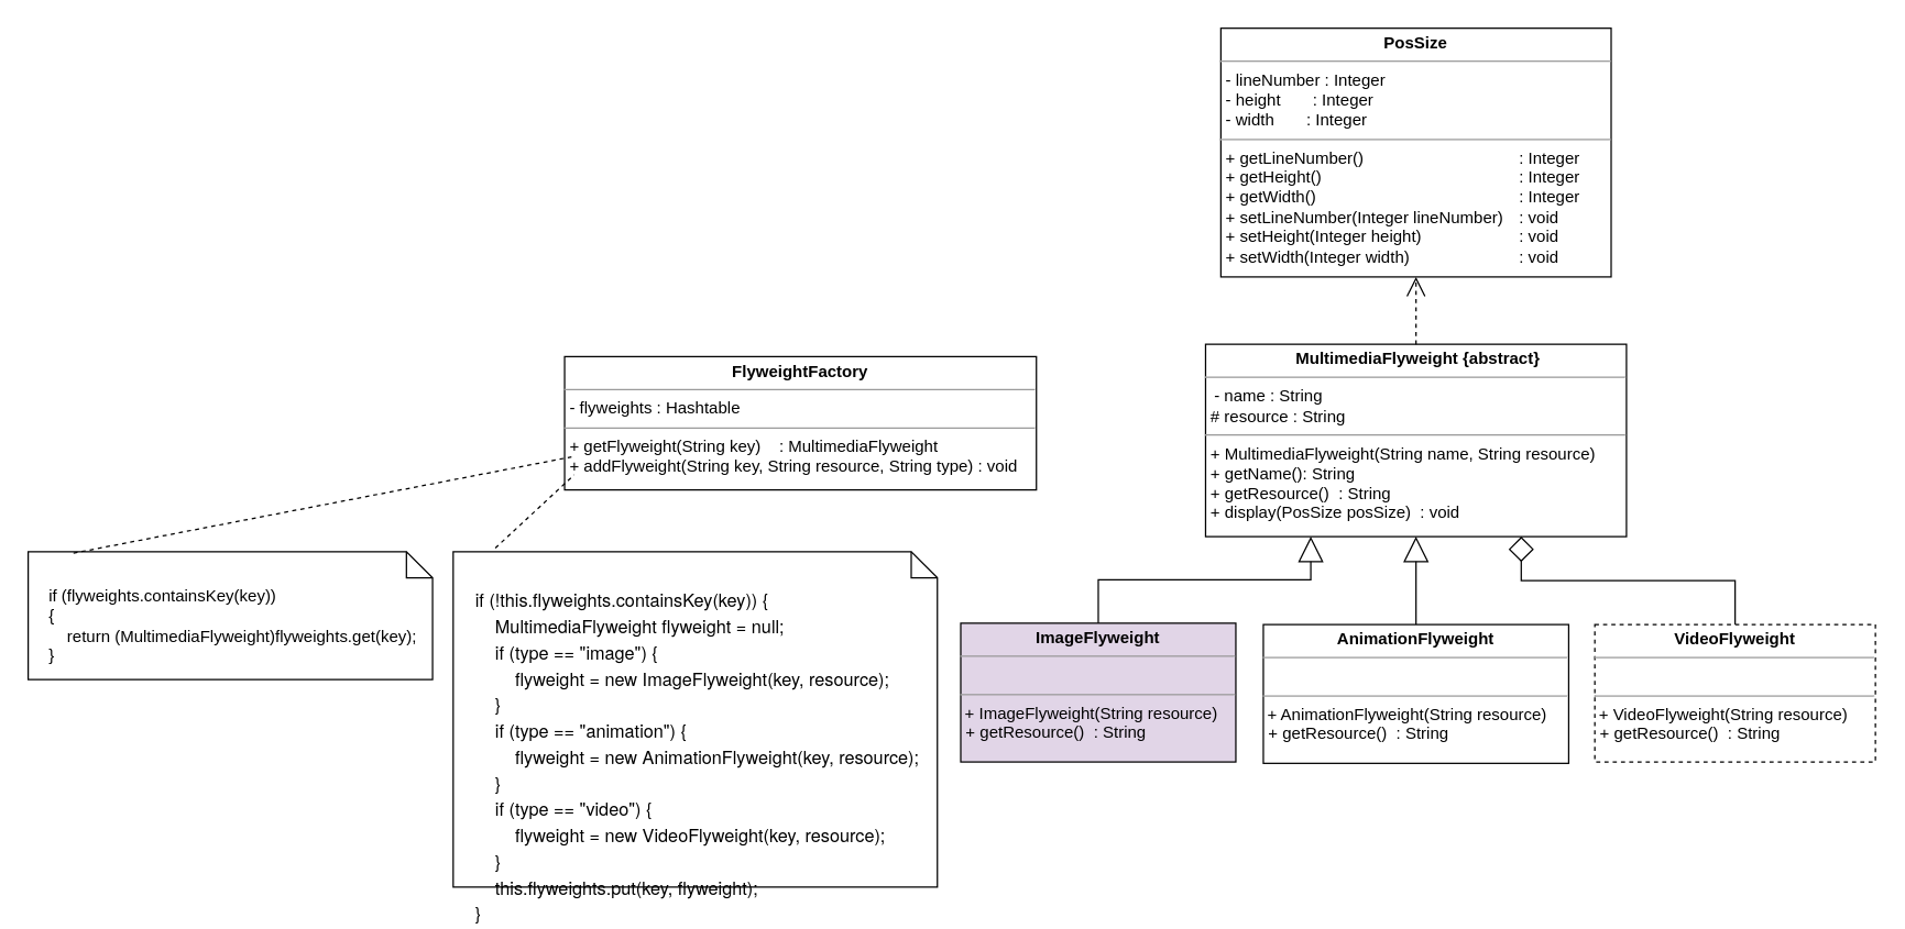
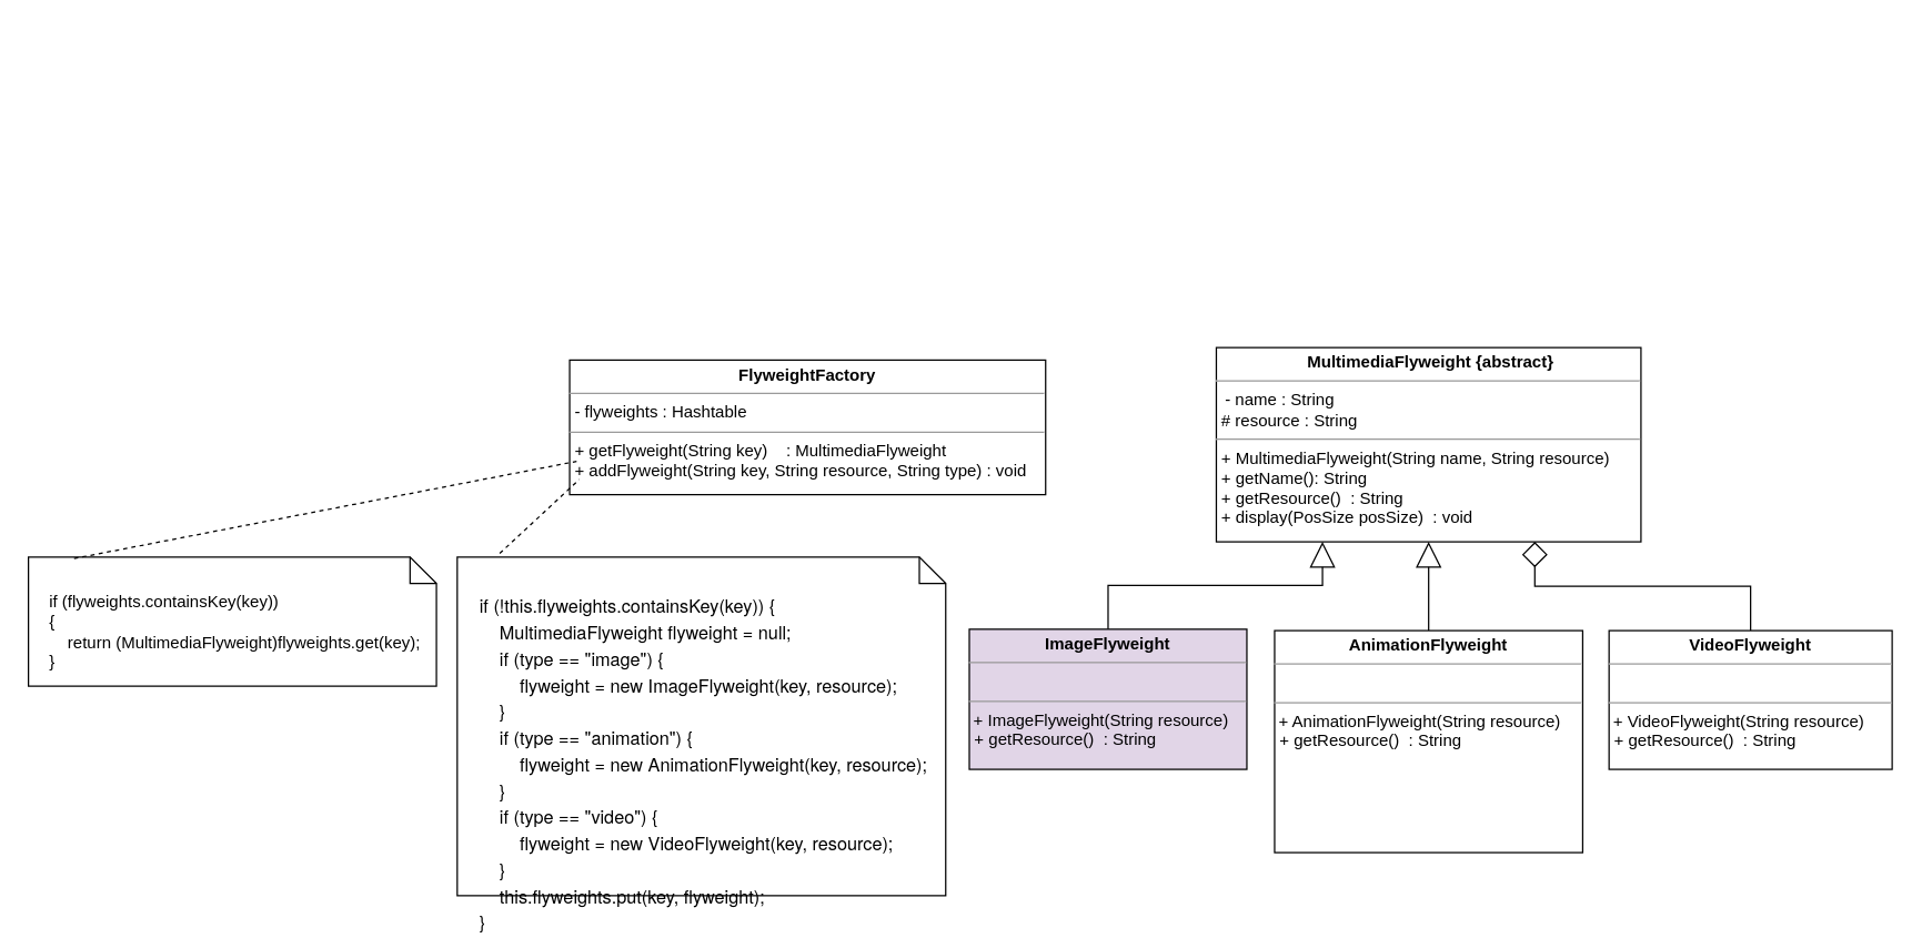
- <mxCell id="14" value="&lt;p style=&quot;margin:0px;margin-top:4px;text-align:center;&quot;&gt;&lt;b&gt;PosSize&lt;/b&gt;&lt;/p&gt;&lt;hr size=&quot;1&quot;&gt;&lt;p style=&quot;margin:0px;margin-left:4px;&quot;&gt;- lineNumber : Integer&lt;/p&gt;&lt;p style=&quot;margin:0px;margin-left:4px;&quot;&gt;- height &lt;span style=&quot;&quot;&gt;&#09;&lt;/span&gt;&amp;nbsp; &amp;nbsp; &amp;nbsp; : Integer&lt;/p&gt;&lt;p style=&quot;margin:0px;margin-left:4px;&quot;&gt;- width &lt;span style=&quot;&quot;&gt;&#09;&lt;/span&gt;&amp;nbsp; &amp;nbsp; &amp;nbsp; : Integer&lt;/p&gt;&lt;hr size=&quot;1&quot;&gt;&lt;p style=&quot;margin:0px;margin-left:4px;&quot;&gt;&lt;span style=&quot;background-color: initial;&quot;&gt;+ getLineNumber() &lt;/span&gt;&lt;span style=&quot;background-color: initial;&quot;&gt;&#09;&lt;/span&gt;&lt;span style=&quot;background-color: initial;&quot;&gt;&#09;&lt;/span&gt;&lt;span style=&quot;background-color: initial;&quot;&gt;&#09;&lt;/span&gt;&lt;span style=&quot;background-color: initial;&quot;&gt;&amp;nbsp; &lt;span style=&quot;white-space: pre;&quot;&gt;&#09;&lt;/span&gt;&lt;span style=&quot;white-space: pre;&quot;&gt;&#09;&lt;span style=&quot;white-space: pre;&quot;&gt;&#09;&lt;/span&gt;&lt;span style=&quot;white-space: pre;&quot;&gt;&#09;&lt;/span&gt;&lt;/span&gt;: Integer&lt;/span&gt;&lt;br&gt;&lt;/p&gt;&lt;p style=&quot;margin:0px;margin-left:4px;&quot;&gt;+ getHeight() &lt;span style=&quot;&quot;&gt;&#09;&lt;/span&gt;&lt;span style=&quot;&quot;&gt;&#09;&lt;/span&gt;&lt;span style=&quot;&quot;&gt;&#09;&lt;/span&gt;&lt;span style=&quot;&quot;&gt;&#09;&lt;/span&gt;&amp;nbsp; &lt;span style=&quot;white-space: pre;&quot;&gt;&#09;&lt;/span&gt;&lt;span style=&quot;white-space: pre;&quot;&gt;&#09;&lt;/span&gt;&lt;span style=&quot;white-space: pre;&quot;&gt;&#09;&lt;span style=&quot;white-space: pre;&quot;&gt;&#09;&lt;/span&gt;&lt;span style=&quot;white-space: pre;&quot;&gt;&#09;&lt;/span&gt;&lt;/span&gt;: Integer&lt;/p&gt;&lt;p style=&quot;margin:0px;margin-left:4px;&quot;&gt;+ getWidth() &lt;span style=&quot;&quot;&gt;&#09;&lt;/span&gt;&lt;span style=&quot;&quot;&gt;&#09;&lt;/span&gt;&lt;span style=&quot;&quot;&gt;&#09;&lt;/span&gt;&lt;span style=&quot;&quot;&gt;&#09;&lt;/span&gt;&amp;nbsp; &lt;span style=&quot;white-space: pre;&quot;&gt;&#09;&lt;/span&gt;&lt;span style=&quot;white-space: pre;&quot;&gt;&#09;&lt;/span&gt;&lt;span style=&quot;white-space: pre;&quot;&gt;&#09;&lt;/span&gt;&lt;span style=&quot;white-space: pre;&quot;&gt;&#09;&lt;span style=&quot;white-space: pre;&quot;&gt;&#09;&lt;/span&gt;&lt;span style=&quot;white-space: pre;&quot;&gt;&#09;&lt;/span&gt;&lt;/span&gt;: Integer&lt;/p&gt;&lt;p style=&quot;margin:0px;margin-left:4px;&quot;&gt;+ setLineNumber(Integer lineNumber)&amp;nbsp; &lt;span style=&quot;white-space: pre;&quot;&gt;&#09;&lt;/span&gt;: void&lt;/p&gt;&lt;p style=&quot;margin:0px;margin-left:4px;&quot;&gt;+ setHeight(Integer height)&amp;nbsp; &lt;span style=&quot;white-space: pre;&quot;&gt;&#09;&lt;/span&gt;&lt;span style=&quot;white-space: pre;&quot;&gt;&#09;&lt;/span&gt;&lt;span style=&quot;white-space: pre;&quot;&gt;&#09;&lt;/span&gt;: void&lt;br&gt;&lt;/p&gt;&lt;p style=&quot;margin:0px;margin-left:4px;&quot;&gt;+ setWidth(Integer width)&amp;nbsp; &lt;span style=&quot;white-space: pre;&quot;&gt;&#09;&lt;/span&gt;&lt;span style=&quot;white-space: pre;&quot;&gt;&#09;&lt;/span&gt;&lt;span style=&quot;white-space: pre;&quot;&gt;&#09;&lt;/span&gt;: void&lt;br&gt;&lt;/p&gt;" style="verticalAlign=top;align=left;overflow=fill;fontSize=12;fontFamily=Helvetica;html=1;" vertex="1" parent="1"><mxGeometry x="887.12" y="20" width="283.75" height="181" as="geometry" /></mxCell>
- <mxCell id="15" value="" style="endArrow=open;endSize=12;dashed=1;html=1;rounded=0;exitX=0.5;exitY=0;exitDx=0;exitDy=0;entryX=0.5;entryY=1;entryDx=0;entryDy=0;" edge="1" parent="1" source="2" target="14"><mxGeometry width="160" relative="1" as="geometry"><mxPoint x="1204" y="297" as="sourcePoint" /><mxPoint x="1364" y="297" as="targetPoint" /></mxGeometry></mxCell>
- <mxCell id="4" value="&lt;p style=&quot;margin:0px;margin-top:4px;text-align:center;&quot;&gt;&lt;b&gt;AnimationFlyweight&lt;/b&gt;&lt;/p&gt;&lt;hr size=&quot;1&quot;&gt;&lt;p style=&quot;margin:0px;margin-left:4px;&quot;&gt;&lt;br&gt;&lt;/p&gt;&lt;hr size=&quot;1&quot;&gt;&amp;nbsp;+ AnimationFlyweight(String resource)&lt;br&gt;&lt;p style=&quot;margin: 0px 0px 0px 4px;&quot;&gt;+ getResource()&amp;nbsp;&amp;nbsp;: String&lt;/p&gt;&lt;div&gt;&lt;br&gt;&lt;/div&gt;" style="verticalAlign=top;align=left;overflow=fill;fontSize=12;fontFamily=Helvetica;html=1;" vertex="1" parent="1"><mxGeometry x="918" y="454" width="222" height="101" as="geometry" /></mxCell>
+ <mxCell id="4" value="&lt;p style=&quot;margin:0px;margin-top:4px;text-align:center;&quot;&gt;&lt;b&gt;AnimationFlyweight&lt;/b&gt;&lt;/p&gt;&lt;hr size=&quot;1&quot;&gt;&lt;p style=&quot;margin:0px;margin-left:4px;&quot;&gt;&lt;br&gt;&lt;/p&gt;&lt;hr size=&quot;1&quot;&gt;&amp;nbsp;+ AnimationFlyweight(String resource)&lt;br&gt;&lt;p style=&quot;margin: 0px 0px 0px 4px;&quot;&gt;+ getResource()&amp;nbsp;&amp;nbsp;: String&lt;/p&gt;&lt;div&gt;&lt;br&gt;&lt;/div&gt;" style="verticalAlign=top;align=left;overflow=fill;fontSize=12;fontFamily=Helvetica;html=1;" vertex="1" parent="1"><mxGeometry x="918" y="454" width="222" height="160" as="geometry" /></mxCell>
- <mxCell id="5" value="&lt;p style=&quot;margin:0px;margin-top:4px;text-align:center;&quot;&gt;&lt;b&gt;VideoFlyweight&lt;/b&gt;&lt;/p&gt;&lt;hr size=&quot;1&quot;&gt;&lt;p style=&quot;margin:0px;margin-left:4px;&quot;&gt;&lt;br&gt;&lt;/p&gt;&lt;hr size=&quot;1&quot;&gt;&amp;nbsp;+ VideoFlyweight(String resource)&lt;br&gt;&lt;p style=&quot;margin: 0px 0px 0px 4px;&quot;&gt;+ getResource()&amp;nbsp;&amp;nbsp;: String&lt;/p&gt;&lt;div&gt;&lt;br&gt;&lt;/div&gt;" style="verticalAlign=top;align=left;overflow=fill;fontSize=12;fontFamily=Helvetica;html=1;dashed=1;" vertex="1" parent="1"><mxGeometry x="1159" y="454" width="204" height="100" as="geometry" /></mxCell>
+ <mxCell id="5" value="&lt;p style=&quot;margin:0px;margin-top:4px;text-align:center;&quot;&gt;&lt;b&gt;VideoFlyweight&lt;/b&gt;&lt;/p&gt;&lt;hr size=&quot;1&quot;&gt;&lt;p style=&quot;margin:0px;margin-left:4px;&quot;&gt;&lt;br&gt;&lt;/p&gt;&lt;hr size=&quot;1&quot;&gt;&amp;nbsp;+ VideoFlyweight(String resource)&lt;br&gt;&lt;p style=&quot;margin: 0px 0px 0px 4px;&quot;&gt;+ getResource()&amp;nbsp;&amp;nbsp;: String&lt;/p&gt;&lt;div&gt;&lt;br&gt;&lt;/div&gt;" style="verticalAlign=top;align=left;overflow=fill;fontSize=12;fontFamily=Helvetica;html=1;" vertex="1" parent="1"><mxGeometry x="1159" y="454" width="204" height="100" as="geometry" /></mxCell>
